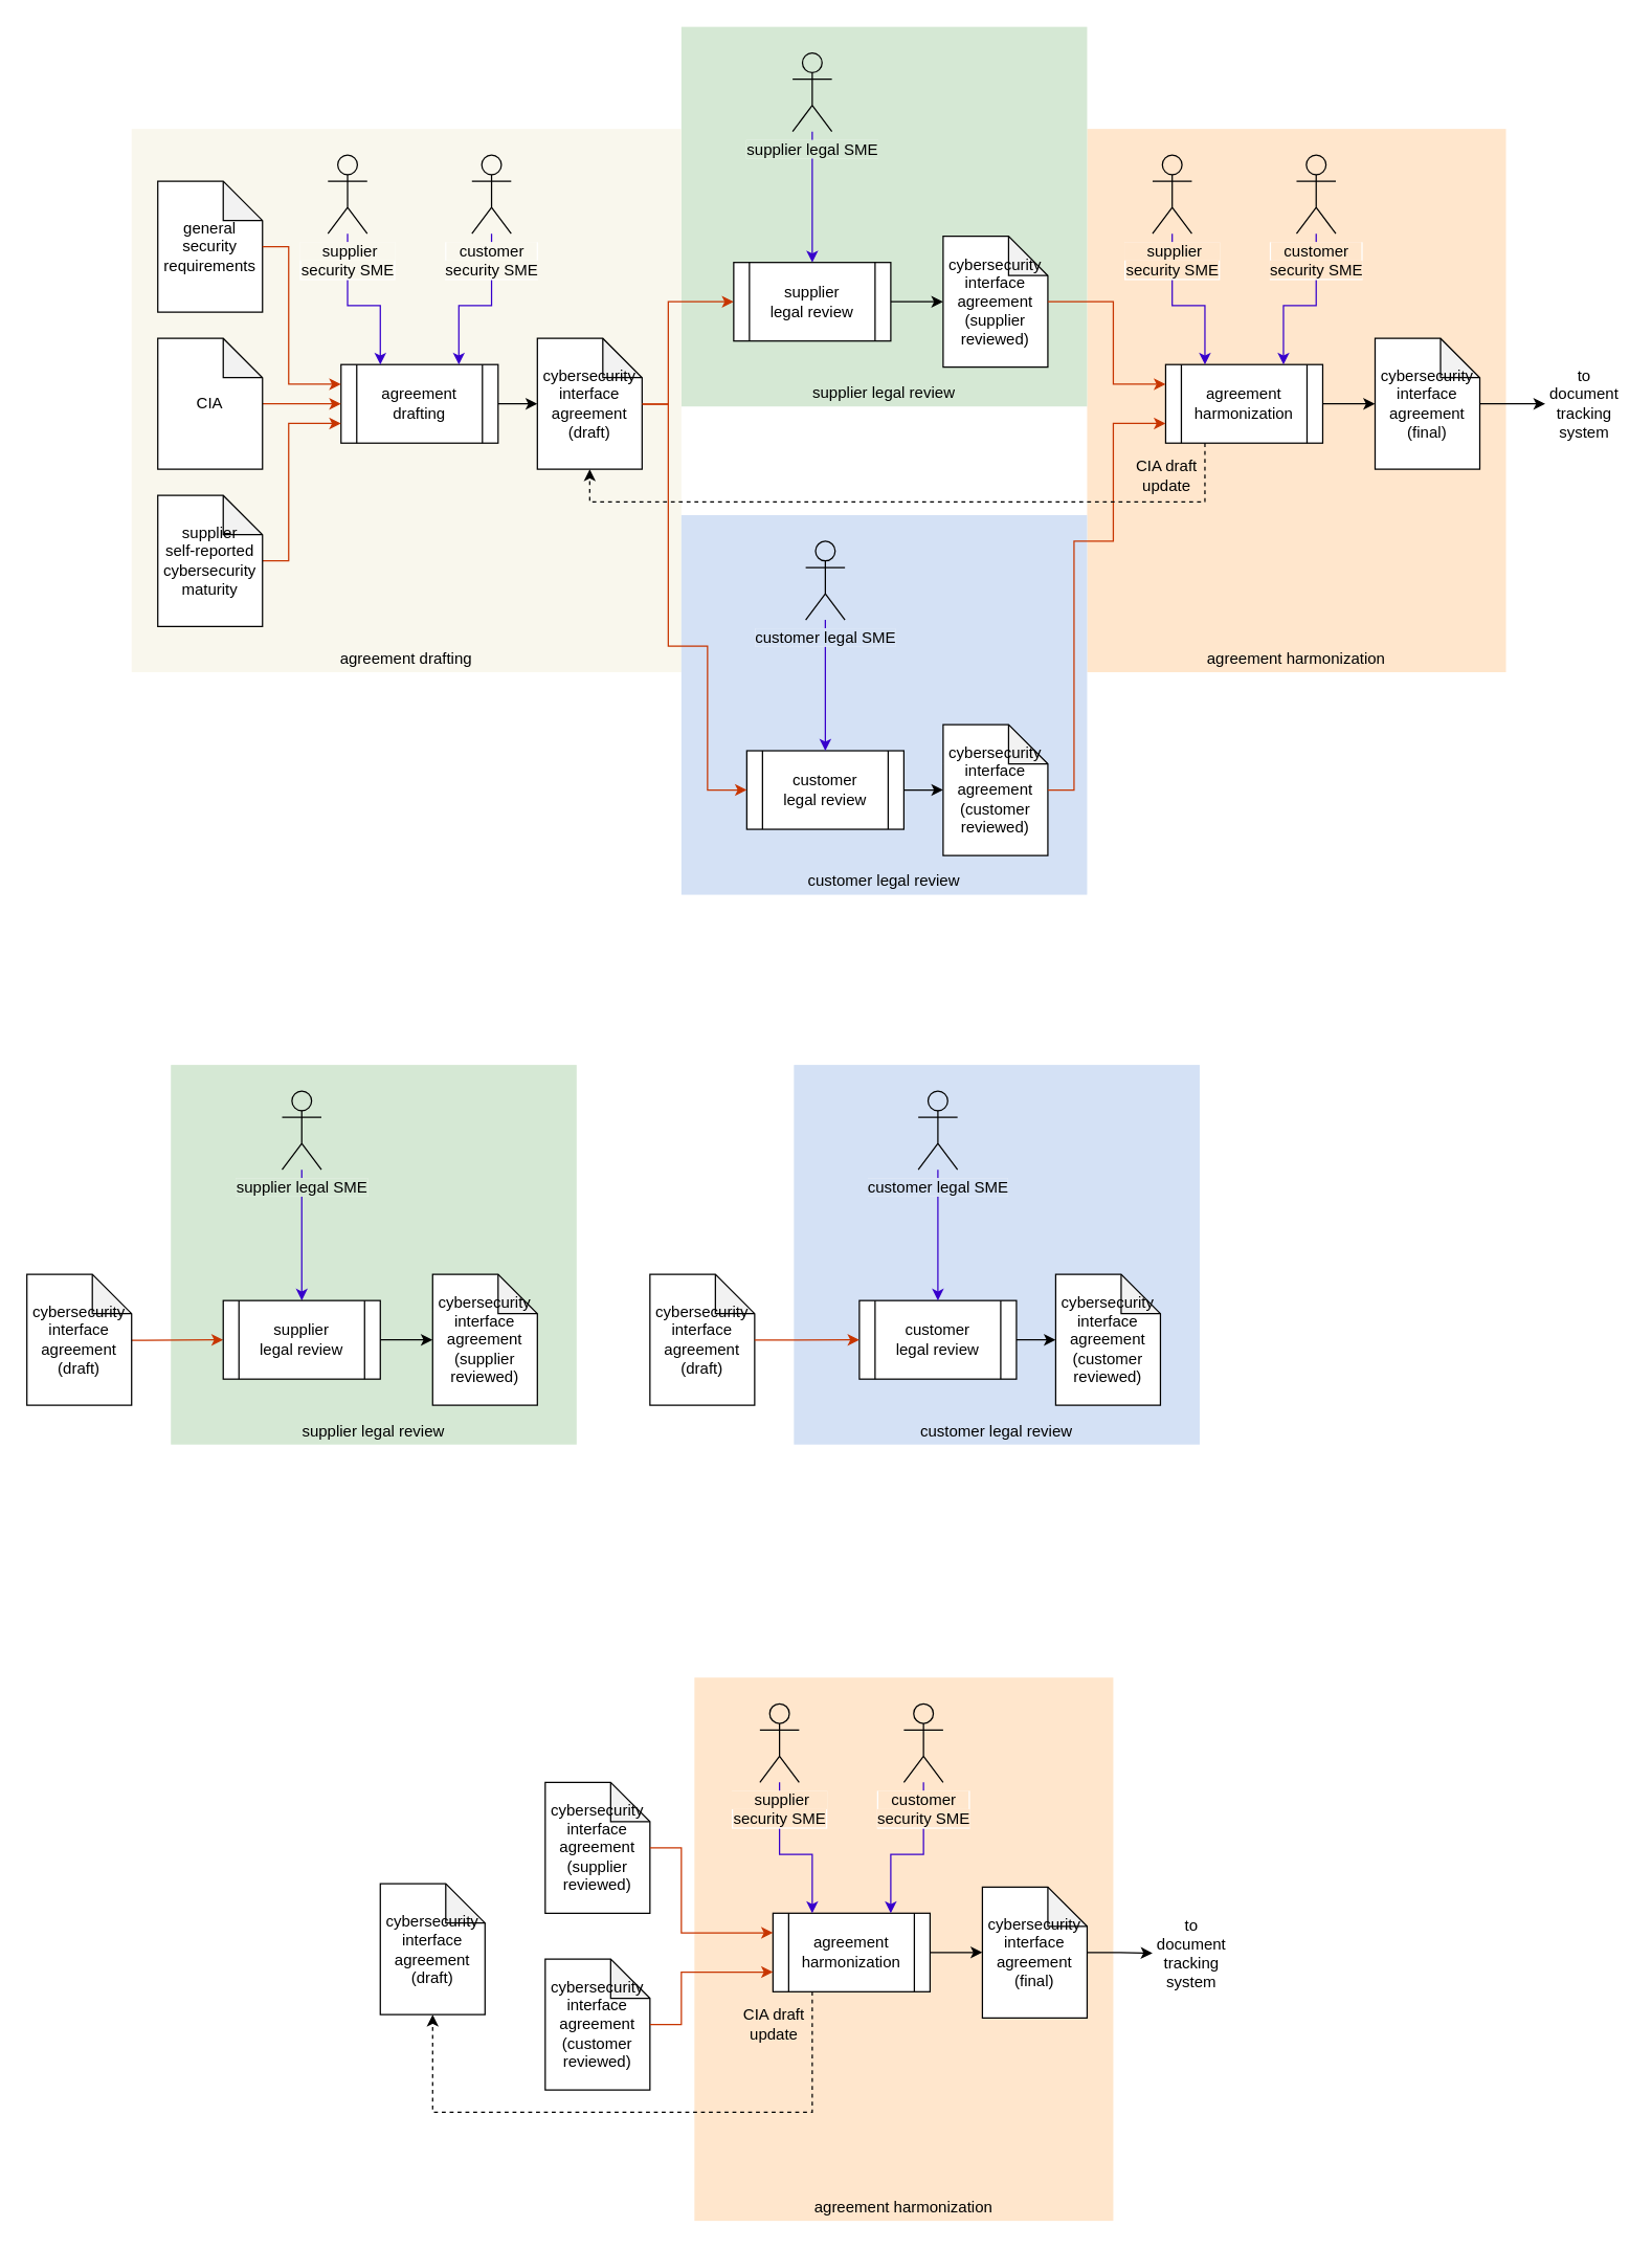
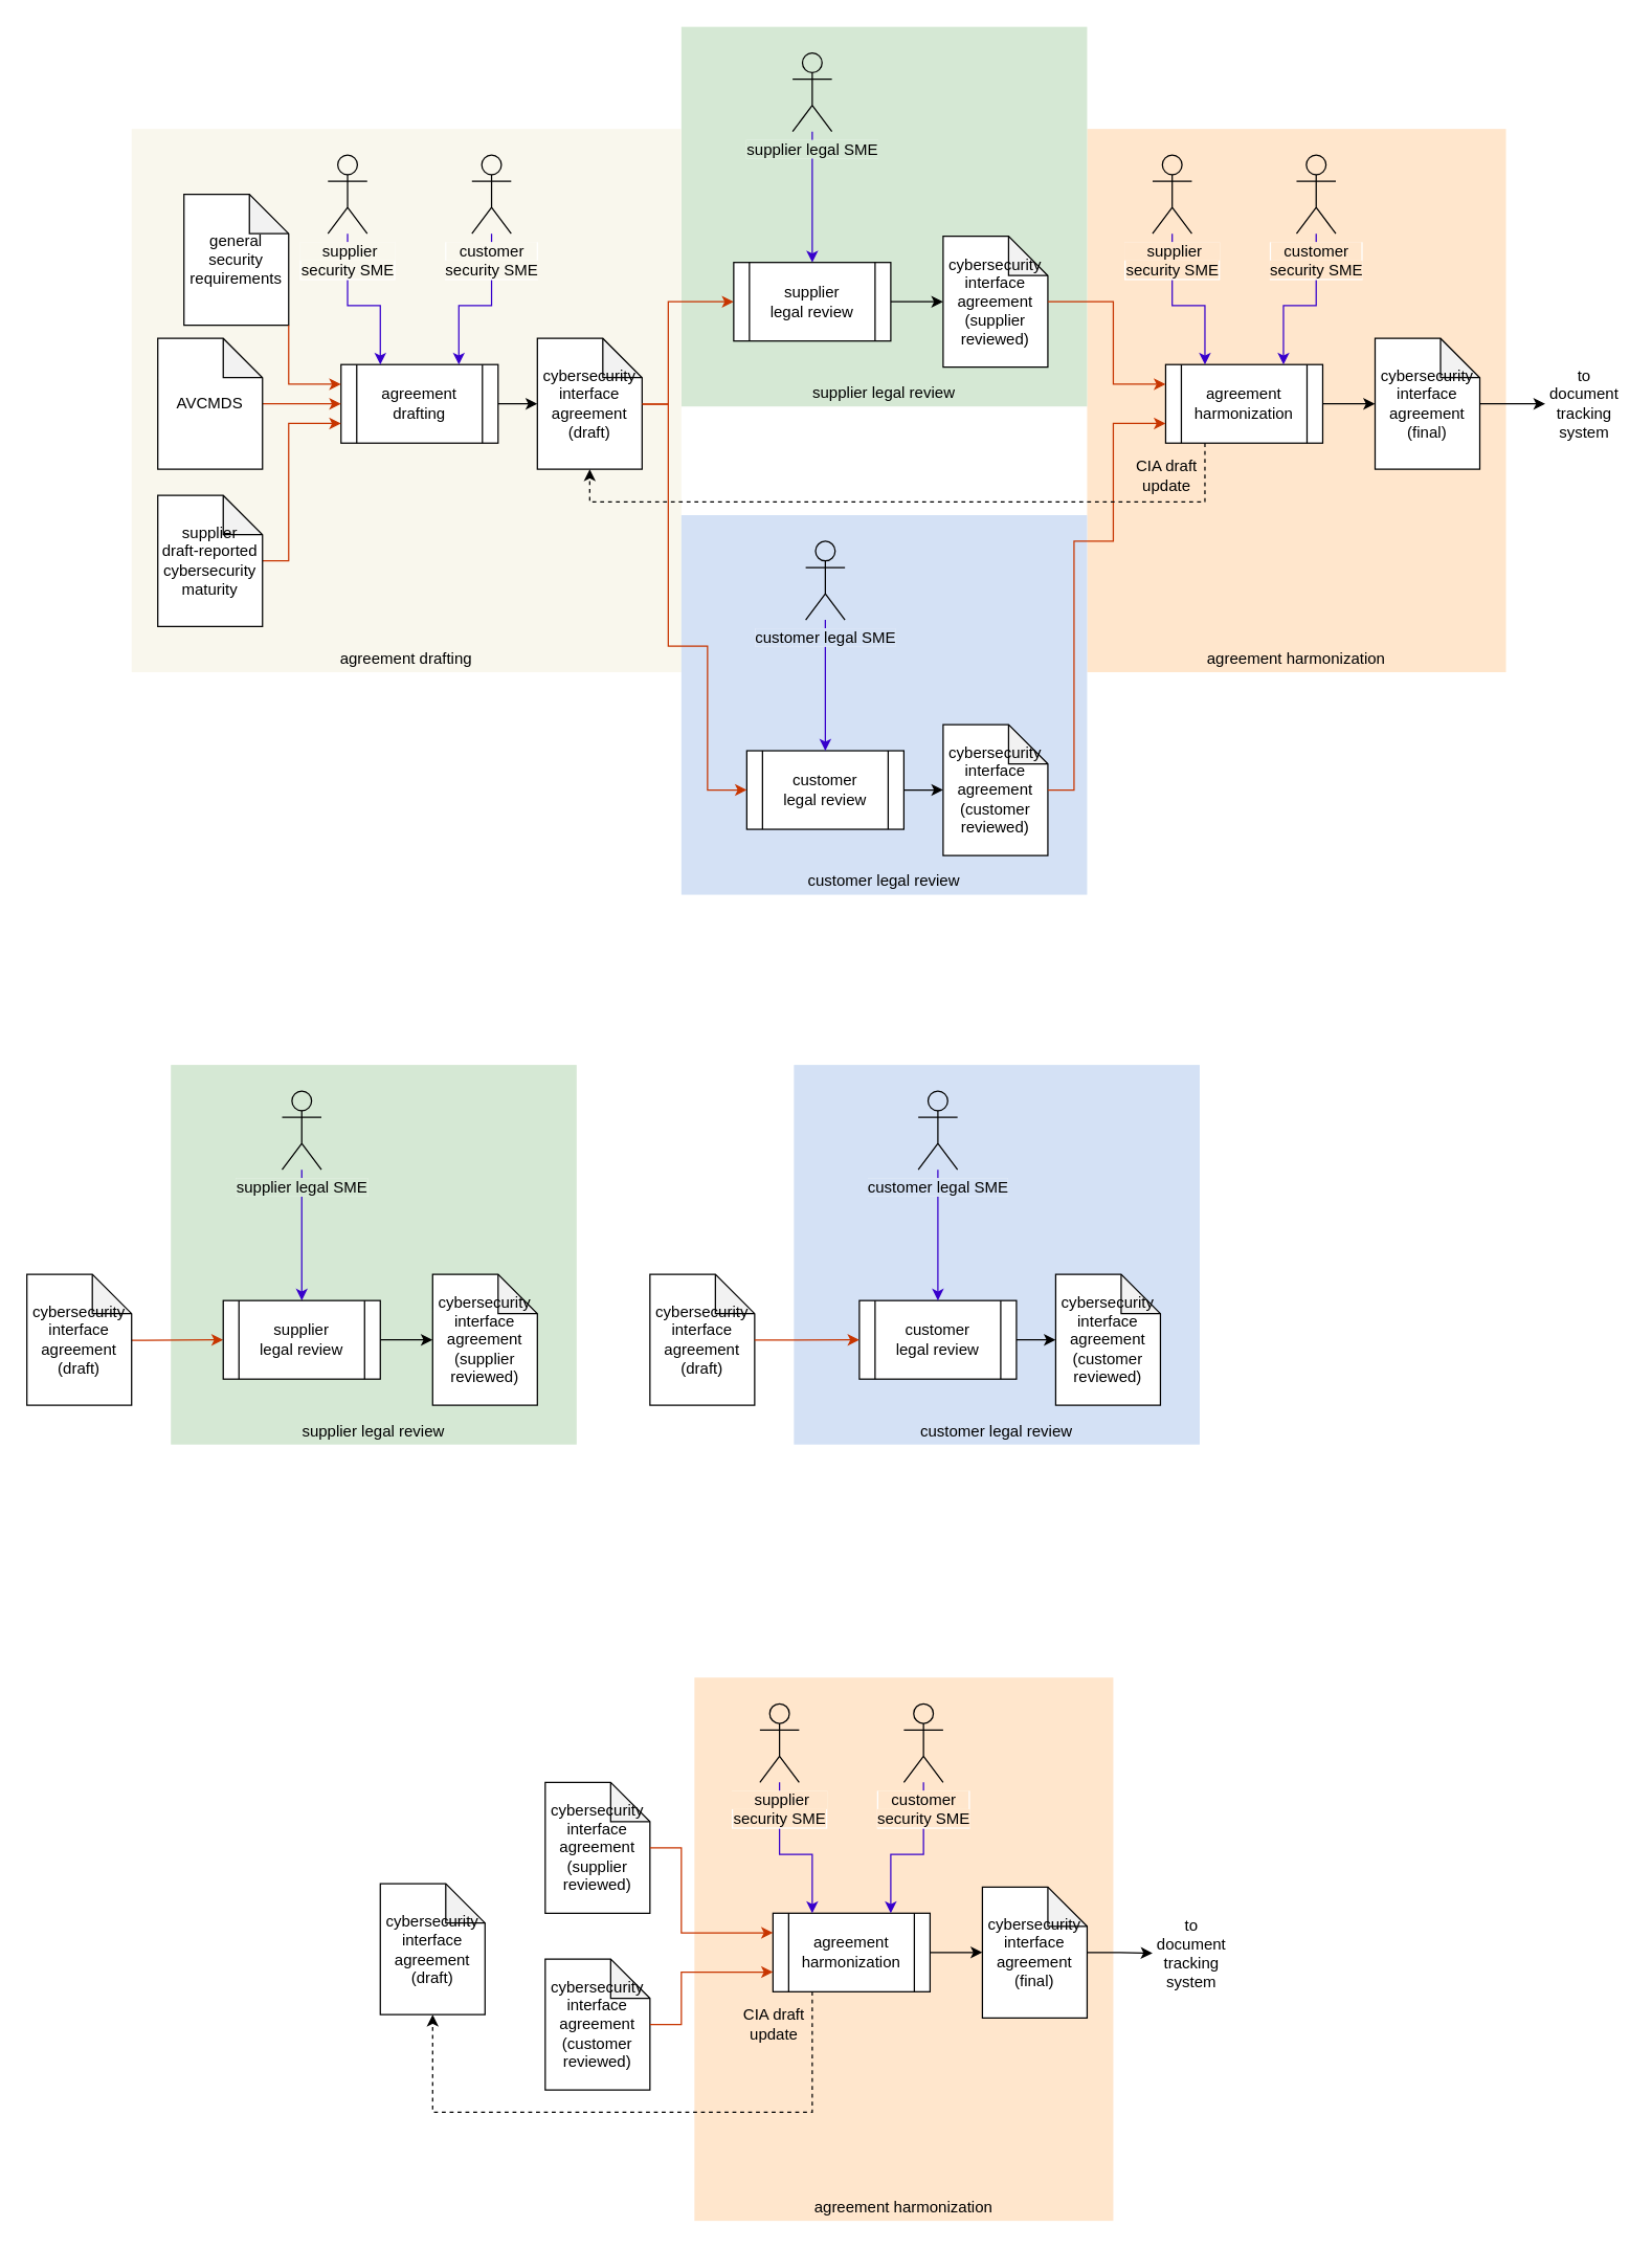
- <mxCell id="34" value="general security requirements" style="shape=note;whiteSpace=wrap;html=1;backgroundOutline=1;darkOpacity=0.05;" parent="1" vertex="1"><mxGeometry x="120" y="138" width="80" height="100" as="geometry" /></mxCell>
+ <mxCell id="34" value="general security requirements" style="shape=note;whiteSpace=wrap;html=1;backgroundOutline=1;darkOpacity=0.05;" parent="1" vertex="1"><mxGeometry x="140" y="148" width="80" height="100" as="geometry" /></mxCell>
- <mxCell id="30" value="CIA" style="shape=note;whiteSpace=wrap;html=1;backgroundOutline=1;darkOpacity=0.05;" parent="1" vertex="1"><mxGeometry x="120" y="258" width="80" height="100" as="geometry" /></mxCell>
+ <mxCell id="30" value="AVCMDS" style="shape=note;whiteSpace=wrap;html=1;backgroundOutline=1;darkOpacity=0.05;" parent="1" vertex="1"><mxGeometry x="120" y="258" width="80" height="100" as="geometry" /></mxCell>
- <mxCell id="11" value="supplier&lt;br&gt;self-reported cybersecurity maturity" style="shape=note;whiteSpace=wrap;html=1;backgroundOutline=1;darkOpacity=0.05;" parent="1" vertex="1"><mxGeometry x="120" y="378" width="80" height="100" as="geometry" /></mxCell>
+ <mxCell id="11" value="supplier&lt;br&gt;draft-reported cybersecurity maturity" style="shape=note;whiteSpace=wrap;html=1;backgroundOutline=1;darkOpacity=0.05;" parent="1" vertex="1"><mxGeometry x="120" y="378" width="80" height="100" as="geometry" /></mxCell>
